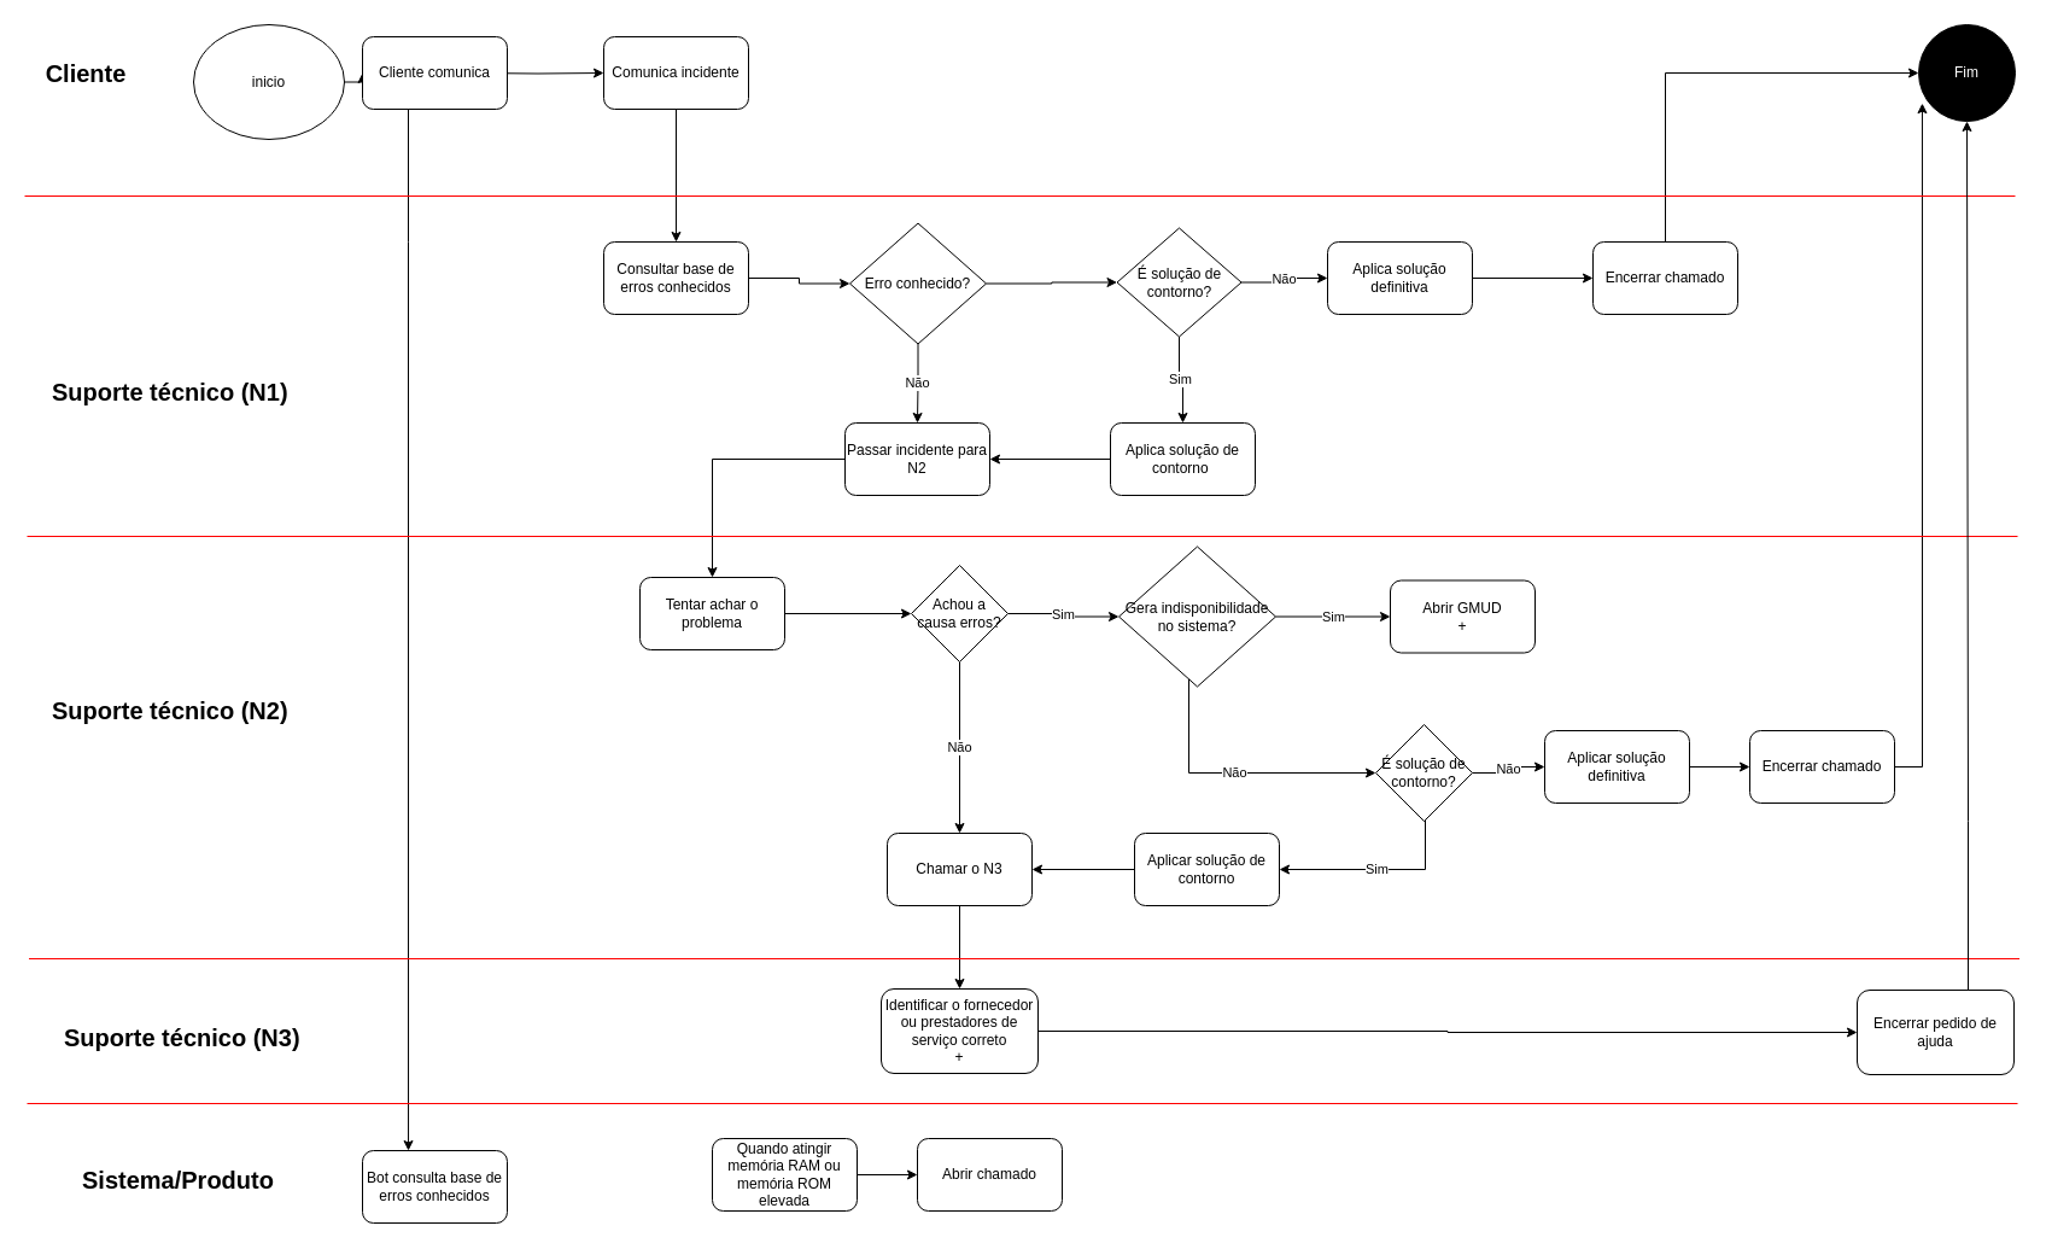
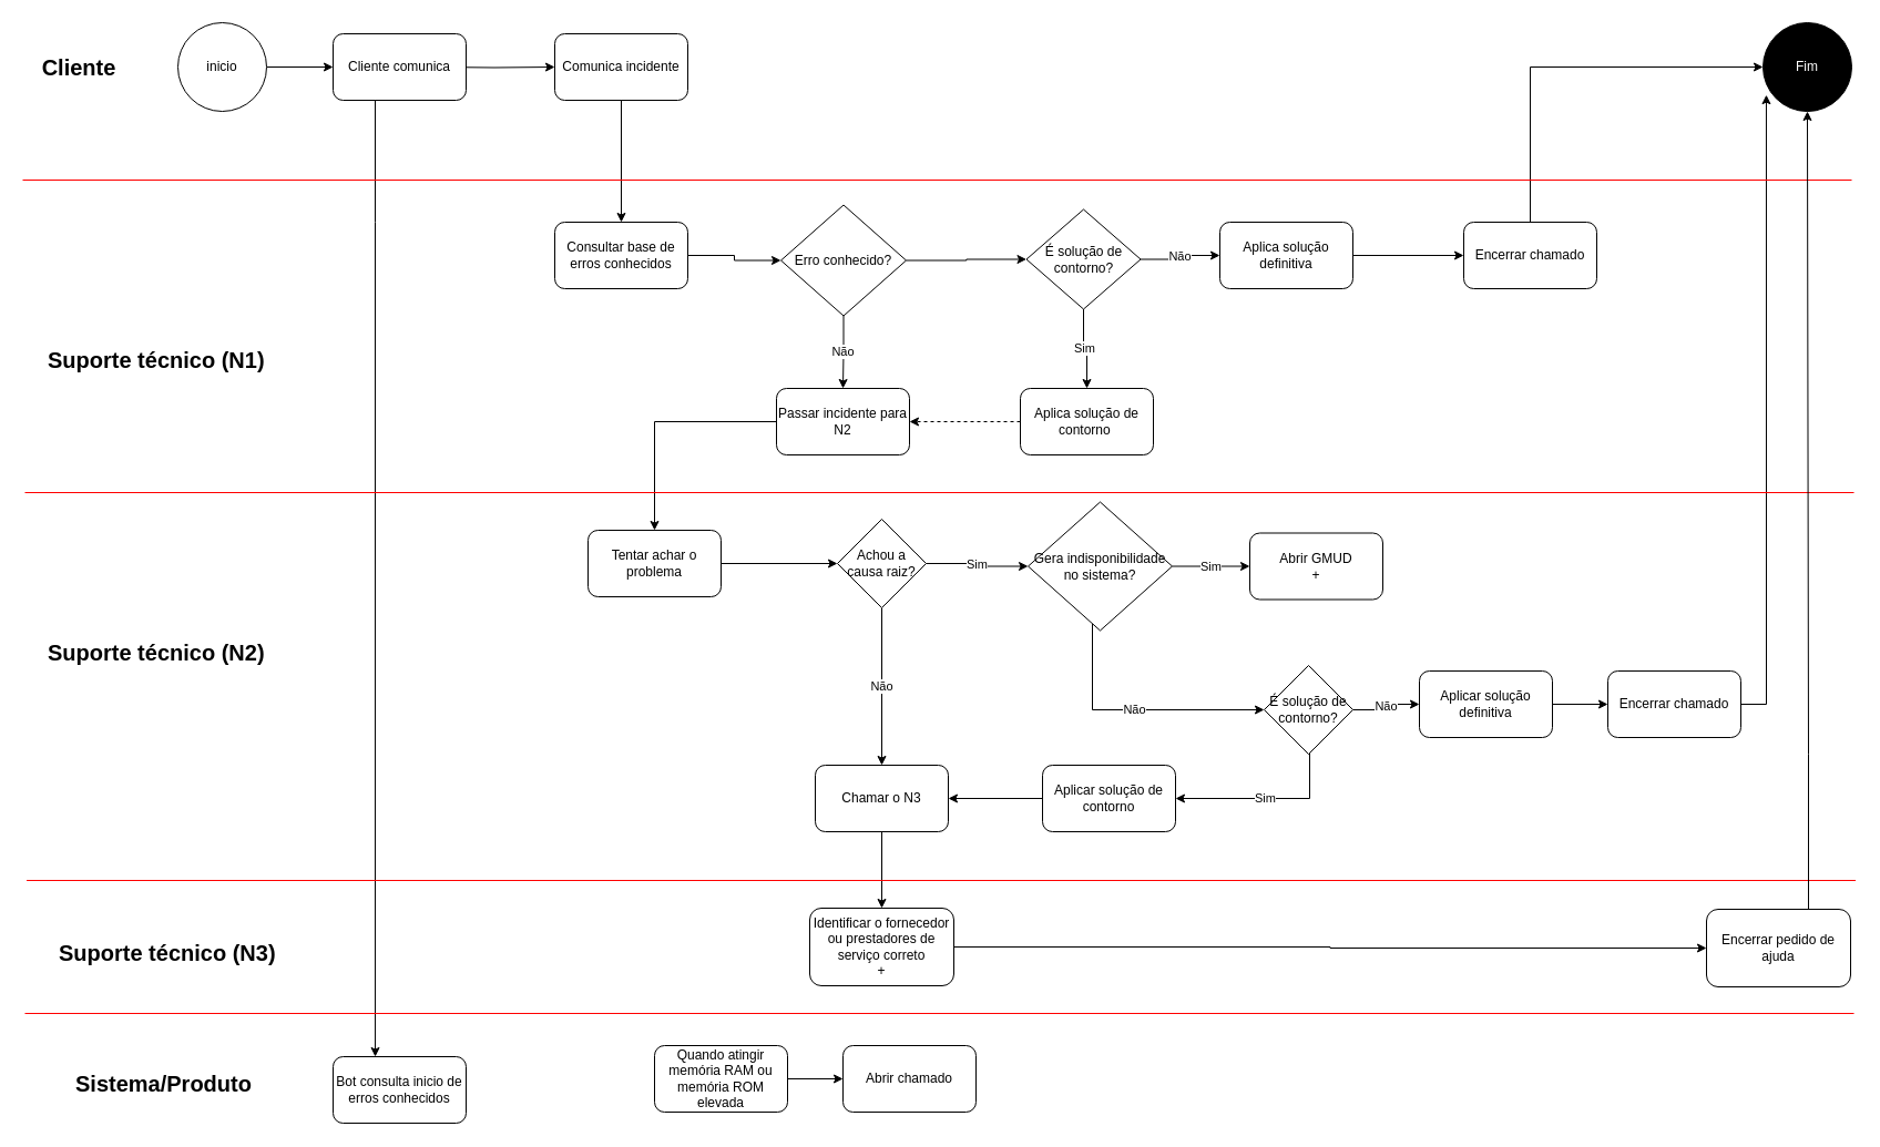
- <mxCell id="5" value="inicio&lt;br&gt;" style="ellipse;whiteSpace=wrap;html=1;aspect=fixed;" parent="1" vertex="1"><mxGeometry x="160" y="20" width="125" height="95" as="geometry" /></mxCell>
+ <mxCell id="5" value="inicio&lt;br&gt;" style="ellipse;whiteSpace=wrap;html=1;aspect=fixed;" parent="1" vertex="1"><mxGeometry x="160" y="20" width="80" height="80" as="geometry" /></mxCell>
- <mxCell id="44" style="edgeStyle=orthogonalEdgeStyle;rounded=0;orthogonalLoop=1;jettySize=auto;html=1;" parent="1" source="45" target="21" edge="1"><mxGeometry relative="1" as="geometry" /></mxCell>
+ <mxCell id="44" style="edgeStyle=orthogonalEdgeStyle;rounded=0;orthogonalLoop=1;jettySize=auto;html=1;dashed=1;" parent="1" source="45" target="21" edge="1"><mxGeometry relative="1" as="geometry" /></mxCell>
- <mxCell id="32" value="Achou a causa erros?" style="rhombus;whiteSpace=wrap;html=1;" parent="1" vertex="1"><mxGeometry x="755" y="468" width="80" height="80" as="geometry" /></mxCell>
+ <mxCell id="32" value="Achou a causa raiz?" style="rhombus;whiteSpace=wrap;html=1;" parent="1" vertex="1"><mxGeometry x="755" y="468" width="80" height="80" as="geometry" /></mxCell>
- <mxCell id="29" value="Abrir GMUD&lt;br&gt;+&lt;br&gt;" style="rounded=1;whiteSpace=wrap;html=1;" parent="1" vertex="1"><mxGeometry x="1152" y="480.5" width="120" height="60" as="geometry" /></mxCell>
+ <mxCell id="29" value="Abrir GMUD&lt;br&gt;+&lt;br&gt;" style="rounded=1;whiteSpace=wrap;html=1;" parent="1" vertex="1"><mxGeometry x="1127" y="480.5" width="120" height="60" as="geometry" /></mxCell>
- <mxCell id="16" value="Bot consulta base de erros conhecidos" style="rounded=1;whiteSpace=wrap;html=1;" parent="1" vertex="1"><mxGeometry x="300" y="953" width="120" height="60" as="geometry" /></mxCell>
+ <mxCell id="16" value="Bot consulta inicio de erros conhecidos" style="rounded=1;whiteSpace=wrap;html=1;" parent="1" vertex="1"><mxGeometry x="300" y="953" width="120" height="60" as="geometry" /></mxCell>
